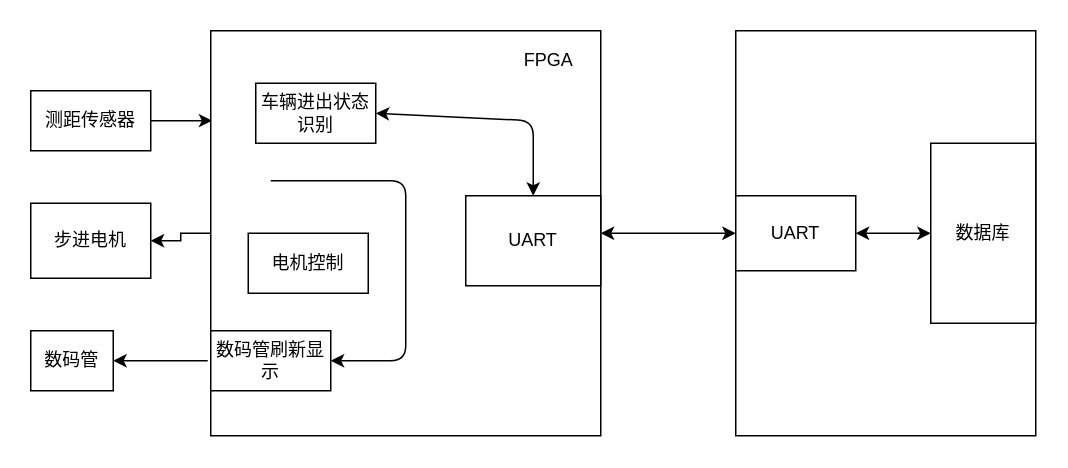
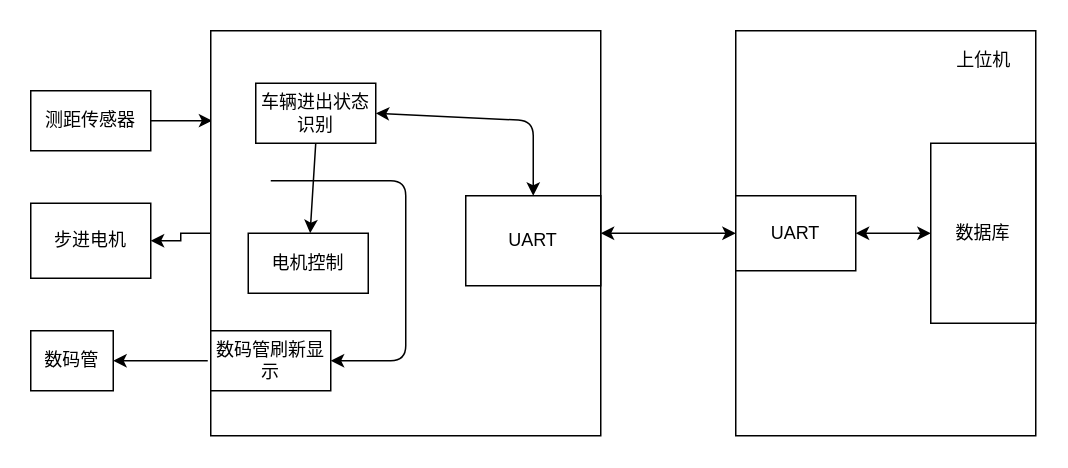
- <mxCell id="17" value="FPGA" style="text;html=1;align=center;verticalAlign=middle;resizable=0;points=[];autosize=1;strokeColor=none;" parent="1" vertex="1"><mxGeometry x="340" y="30" width="50" height="20" as="geometry" /></mxCell>
+ <mxCell id="18" value="上位机" style="text;html=1;align=center;verticalAlign=middle;resizable=0;points=[];autosize=1;strokeColor=none;" parent="1" vertex="1"><mxGeometry x="630" y="30" width="50" height="20" as="geometry" /></mxCell>
+ <mxCell id="14" value="" style="endArrow=classic;html=1;exitX=0.5;exitY=1;exitDx=0;exitDy=0;" parent="1" source="6" target="10" edge="1"><mxGeometry width="50" height="50" relative="1" as="geometry"><mxPoint x="320" y="340" as="sourcePoint" /><mxPoint x="370" y="290" as="targetPoint" /></mxGeometry></mxCell>
